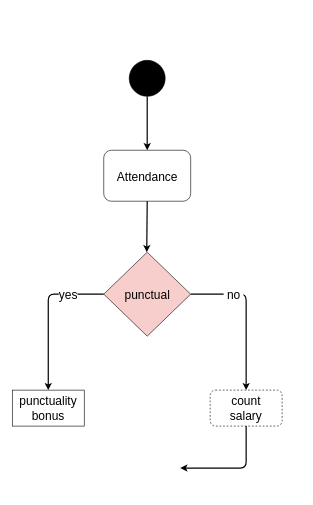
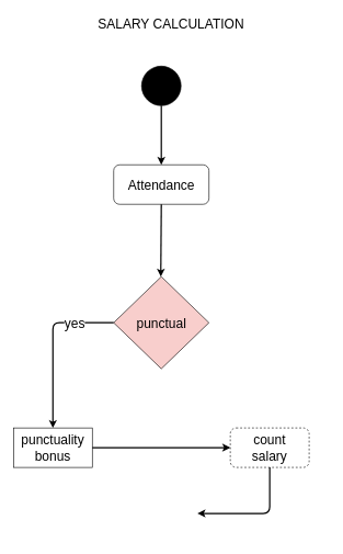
+ <mxCell id="13" value="SALARY CALCULATION" style="text;html=1;strokeColor=none;fillColor=none;align=center;verticalAlign=middle;whiteSpace=wrap;rounded=0;fontSize=20;fontFamily=Helvetica;" vertex="1" parent="1"><mxGeometry x="20" y="20" width="480" height="30" as="geometry" /></mxCell>
- <mxCell id="5" value="&lt;span style=&quot;font-size: 20px;&quot;&gt;Attendance&lt;/span&gt;" style="rounded=1;whiteSpace=wrap;html=1;fontFamily=Helvetica;fontSize=15;fillColor=#FFFFFF;" vertex="1" parent="1"><mxGeometry x="172.5" y="250" width="145" height="85" as="geometry" /></mxCell>
+ <mxCell id="5" value="&lt;span style=&quot;font-size: 20px;&quot;&gt;Attendance&lt;/span&gt;" style="rounded=1;whiteSpace=wrap;html=1;fontFamily=Helvetica;fontSize=15;fillColor=#FFFFFF;" vertex="1" parent="1"><mxGeometry x="172.5" y="250" width="145" height="60" as="geometry" /></mxCell>
- <mxCell id="10" value="" style="endArrow=classic;html=1;rounded=1;strokeWidth=2;fontFamily=Helvetica;fontSize=15;elbow=vertical;exitX=1;exitY=0.5;exitDx=0;exitDy=0;entryX=0.5;entryY=0;entryDx=0;entryDy=0;" edge="1" parent="1" source="7" target="14"><mxGeometry width="50" height="50" relative="1" as="geometry"><mxPoint x="290" y="460" as="sourcePoint" /><mxPoint x="430" y="570" as="targetPoint" /><Array as="points"><mxPoint x="410" y="490" /></Array></mxGeometry></mxCell>
- <mxCell id="11" value="&amp;nbsp;no&amp;nbsp;" style="edgeLabel;html=1;align=center;verticalAlign=middle;resizable=0;points=[];fontSize=20;fontFamily=Helvetica;" connectable="0" vertex="1" parent="10"><mxGeometry x="-0.597" y="-1" relative="1" as="geometry"><mxPoint x="20" y="-1" as="offset" /></mxGeometry></mxCell>
+ <mxCell id="16" value="" style="endArrow=classic;html=1;rounded=1;strokeWidth=2;fontFamily=Helvetica;fontSize=20;elbow=vertical;exitX=1;exitY=0.5;exitDx=0;exitDy=0;entryX=0;entryY=0.5;entryDx=0;entryDy=0;" edge="1" parent="1" source="12" target="14"><mxGeometry width="50" height="50" relative="1" as="geometry"><mxPoint x="210" y="620" as="sourcePoint" /><mxPoint x="260" y="570" as="targetPoint" /></mxGeometry></mxCell>
